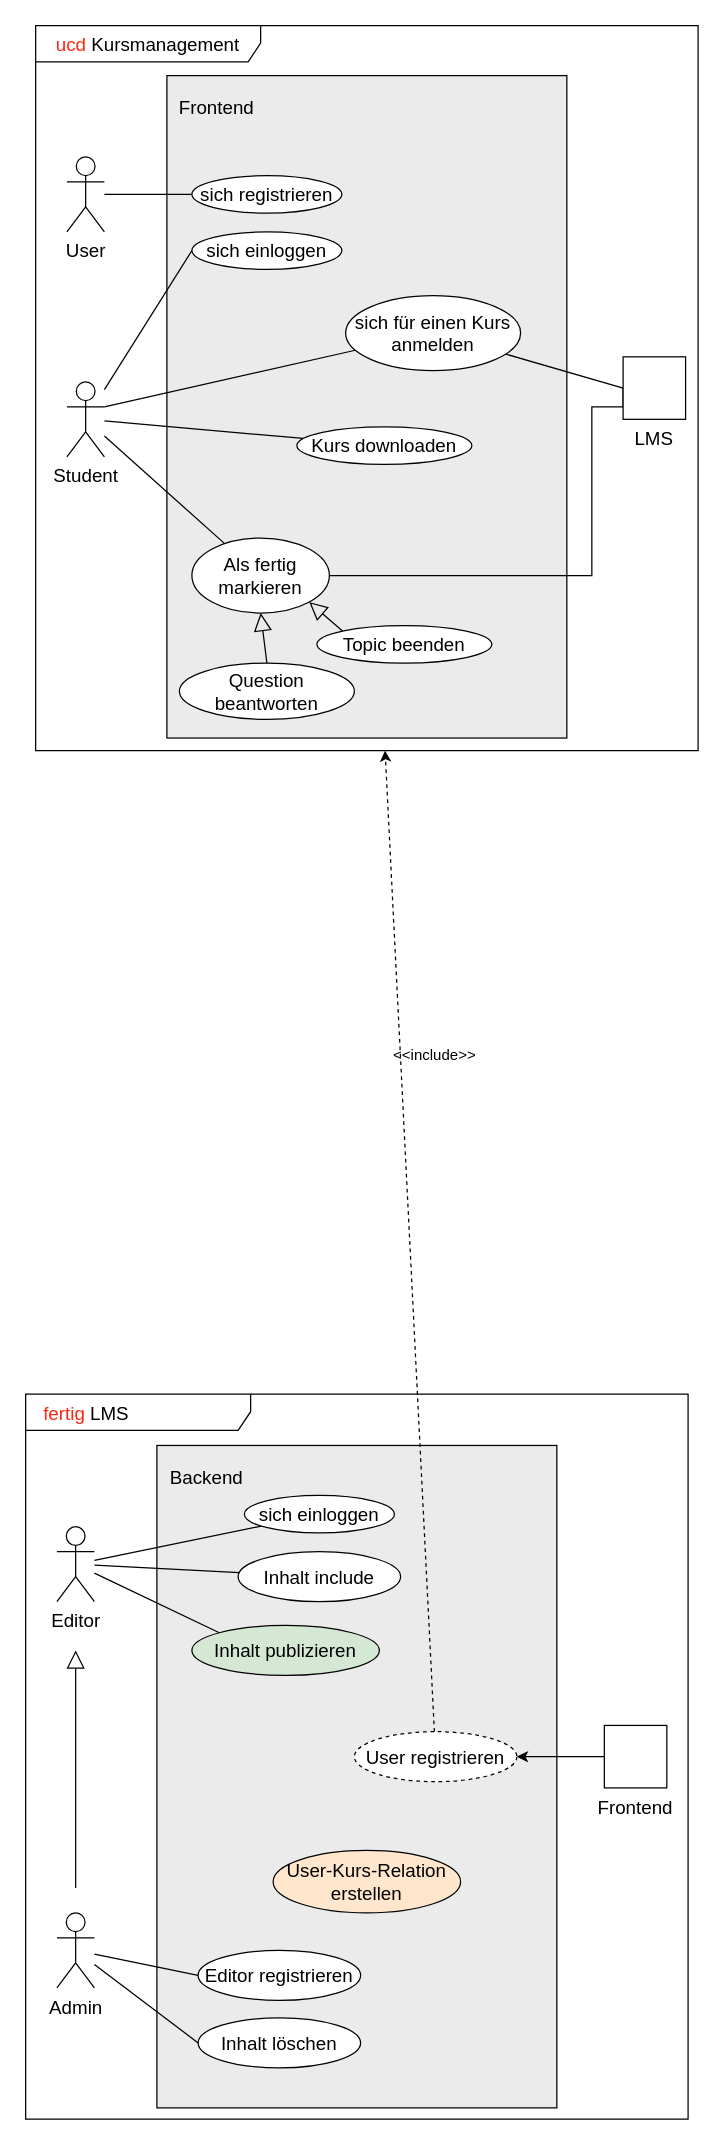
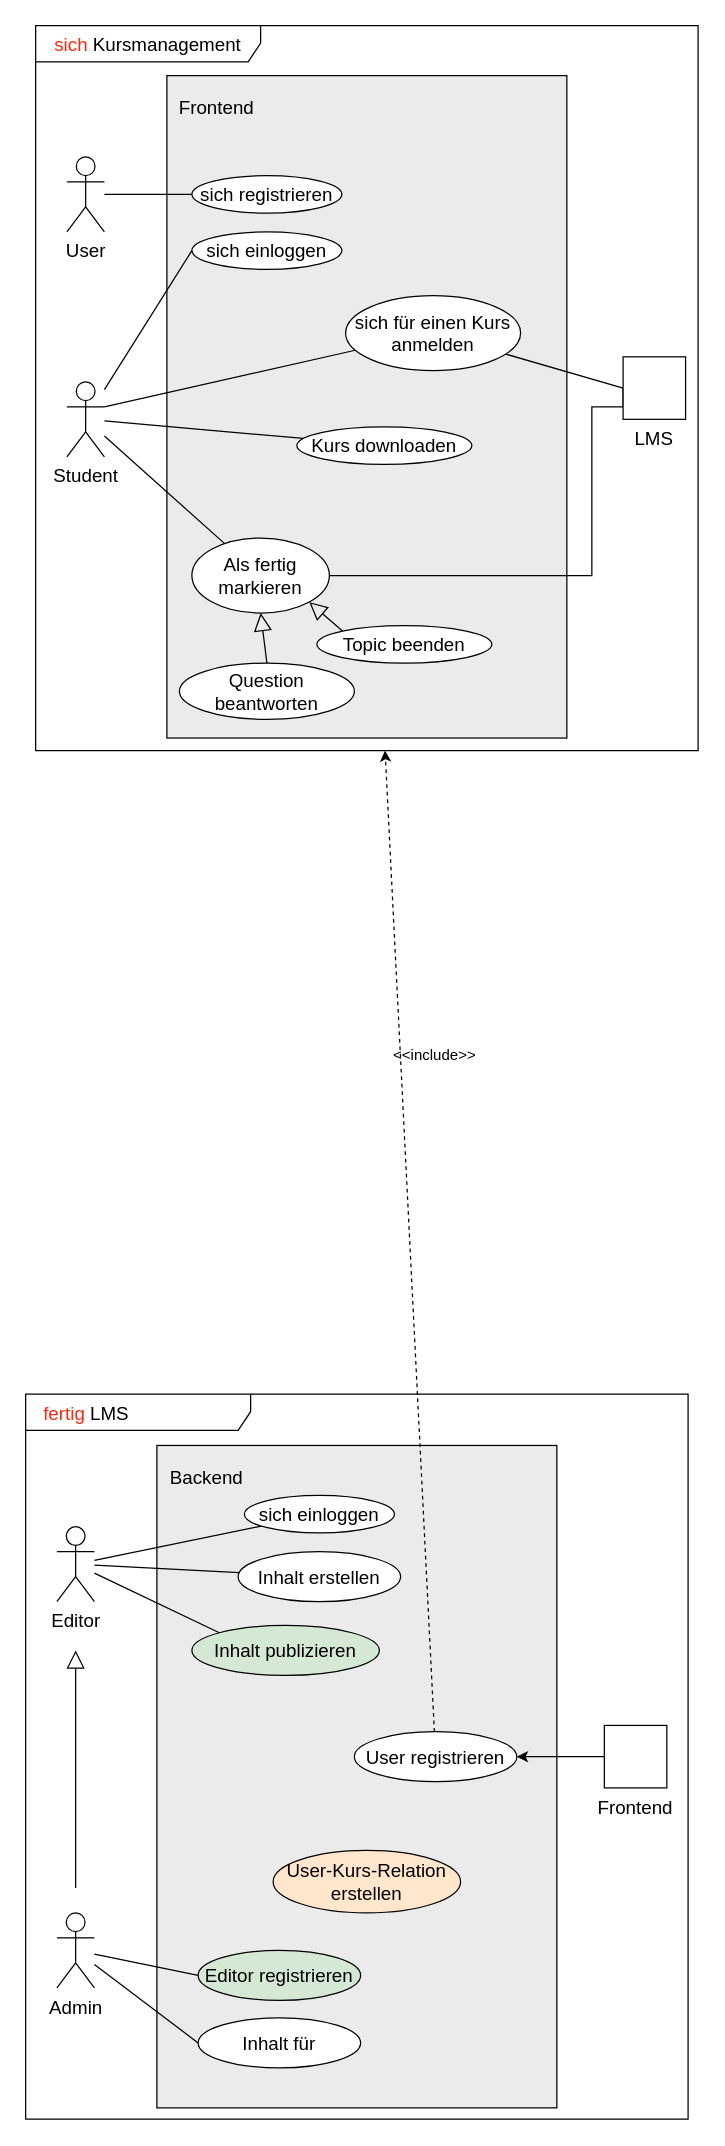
- <mxCell id="24" value="&lt;span style=&quot;background-color: rgb(255, 255, 255); font-size: 15px;&quot;&gt;&lt;font style=&quot;font-size: 15px;&quot; color=&quot;#ff270f&quot;&gt;ucd&lt;/font&gt; Kursmanagement&lt;/span&gt;" style="shape=umlFrame;whiteSpace=wrap;html=1;fontSize=12;width=180;height=29;" parent="1" vertex="1"><mxGeometry x="28" y="20" width="530" height="580" as="geometry" /></mxCell>
+ <mxCell id="24" value="&lt;span style=&quot;background-color: rgb(255, 255, 255); font-size: 15px;&quot;&gt;&lt;font style=&quot;font-size: 15px;&quot; color=&quot;#ff270f&quot;&gt;sich&lt;/font&gt; Kursmanagement&lt;/span&gt;" style="shape=umlFrame;whiteSpace=wrap;html=1;fontSize=12;width=180;height=29;" parent="1" vertex="1"><mxGeometry x="28" y="20" width="530" height="580" as="geometry" /></mxCell>
- <mxCell id="38" value="Inhalt include" style="ellipse;whiteSpace=wrap;html=1;fontSize=15;" parent="1" vertex="1"><mxGeometry x="190" y="1241" width="130" height="40" as="geometry" /></mxCell>
+ <mxCell id="38" value="Inhalt erstellen" style="ellipse;whiteSpace=wrap;html=1;fontSize=15;" parent="1" vertex="1"><mxGeometry x="190" y="1241" width="130" height="40" as="geometry" /></mxCell>
- <mxCell id="40" value="User registrieren" style="ellipse;whiteSpace=wrap;html=1;fontSize=15;dashed=1;" parent="1" vertex="1"><mxGeometry x="283" y="1385" width="130" height="40" as="geometry" /></mxCell>
+ <mxCell id="40" value="User registrieren" style="ellipse;whiteSpace=wrap;html=1;fontSize=15;" parent="1" vertex="1"><mxGeometry x="283" y="1385" width="130" height="40" as="geometry" /></mxCell>
- <mxCell id="37" value="Editor registrieren" style="ellipse;whiteSpace=wrap;html=1;fontSize=15;" parent="1" vertex="1"><mxGeometry x="158" y="1560" width="130" height="40" as="geometry" /></mxCell>
+ <mxCell id="37" value="Editor registrieren" style="ellipse;whiteSpace=wrap;html=1;fontSize=15;fillColor=#d5e8d4;" parent="1" vertex="1"><mxGeometry x="158" y="1560" width="130" height="40" as="geometry" /></mxCell>
- <mxCell id="46" value="Inhalt löschen" style="ellipse;whiteSpace=wrap;html=1;fontSize=15;" parent="1" vertex="1"><mxGeometry x="158" y="1614" width="130" height="40" as="geometry" /></mxCell>
+ <mxCell id="46" value="Inhalt für" style="ellipse;whiteSpace=wrap;html=1;fontSize=15;" parent="1" vertex="1"><mxGeometry x="158" y="1614" width="130" height="40" as="geometry" /></mxCell>
